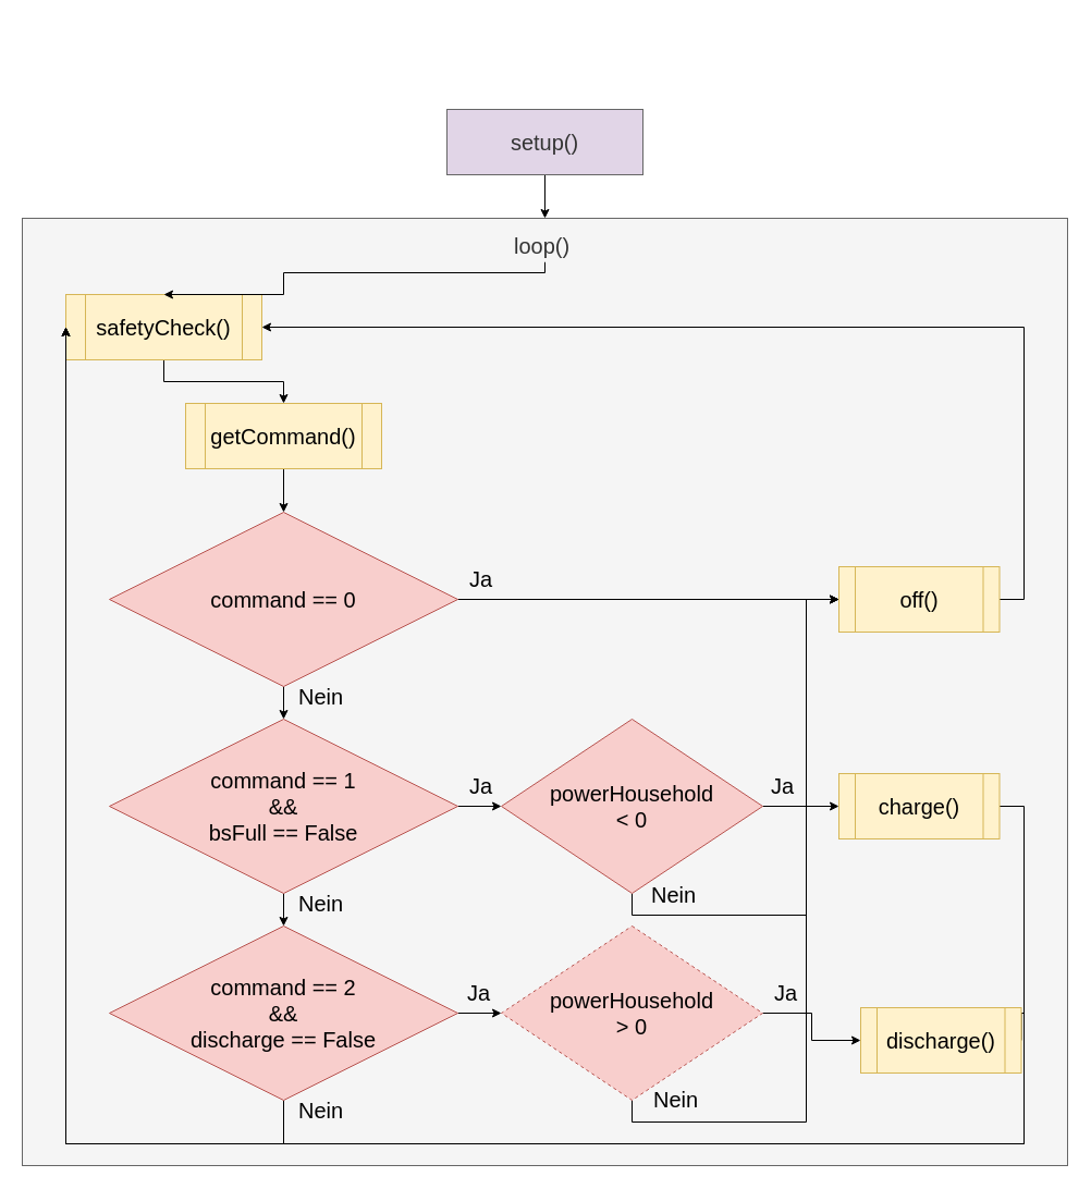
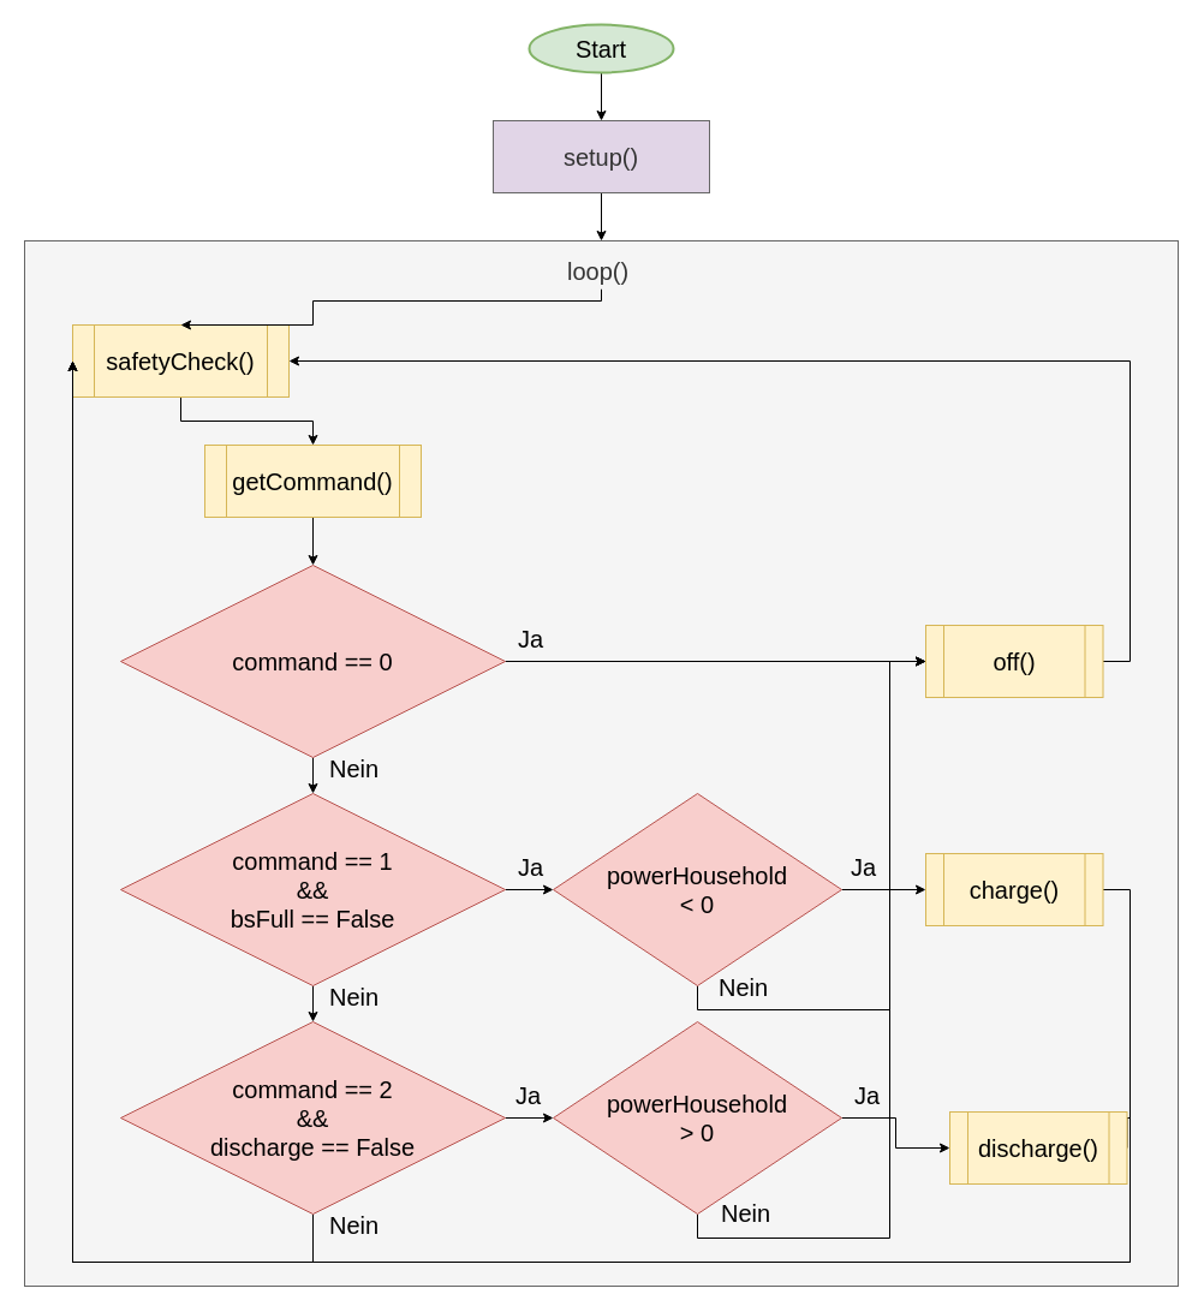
+ <mxCell id="8" value="Start" style="strokeWidth=2;html=1;shape=mxgraph.flowchart.start_1;whiteSpace=wrap;fontSize=20;fillColor=#d5e8d4;strokeColor=#82b366;" vertex="1" parent="1"><mxGeometry x="440" y="20" width="120" height="40" as="geometry" /></mxCell>
+ <mxCell id="7" value="" style="edgeStyle=orthogonalEdgeStyle;rounded=0;orthogonalLoop=1;jettySize=auto;html=1;" edge="1" parent="1" source="8" target="10"><mxGeometry relative="1" as="geometry" /></mxCell>
- <mxCell id="24" value="powerHousehold&lt;br style=&quot;font-size: 20px;&quot;&gt;&amp;gt; 0" style="rhombus;whiteSpace=wrap;html=1;fontSize=20;fillColor=#f8cecc;strokeColor=#b85450;dashed=1;" vertex="1" parent="1"><mxGeometry x="460" y="850" width="240" height="160" as="geometry" /></mxCell>
+ <mxCell id="24" value="powerHousehold&lt;br style=&quot;font-size: 20px;&quot;&gt;&amp;gt; 0" style="rhombus;whiteSpace=wrap;html=1;fontSize=20;fillColor=#f8cecc;strokeColor=#b85450;" vertex="1" parent="1"><mxGeometry x="460" y="850" width="240" height="160" as="geometry" /></mxCell>
